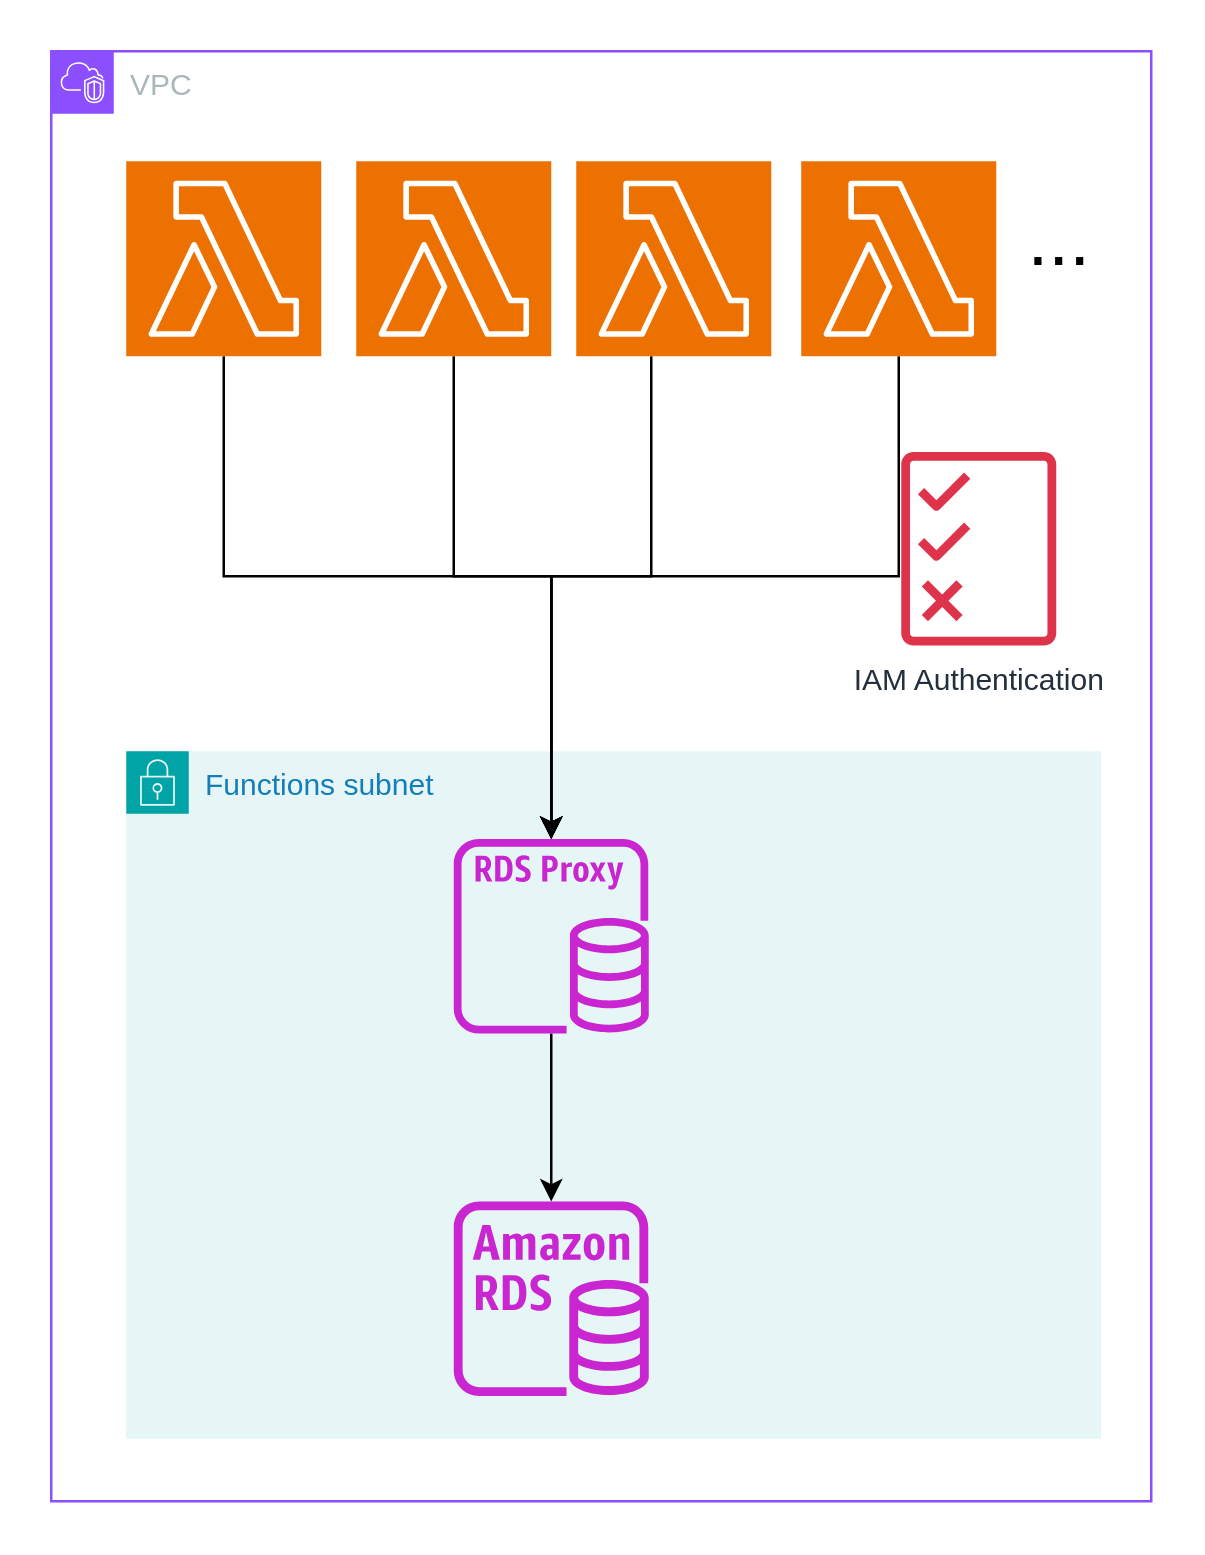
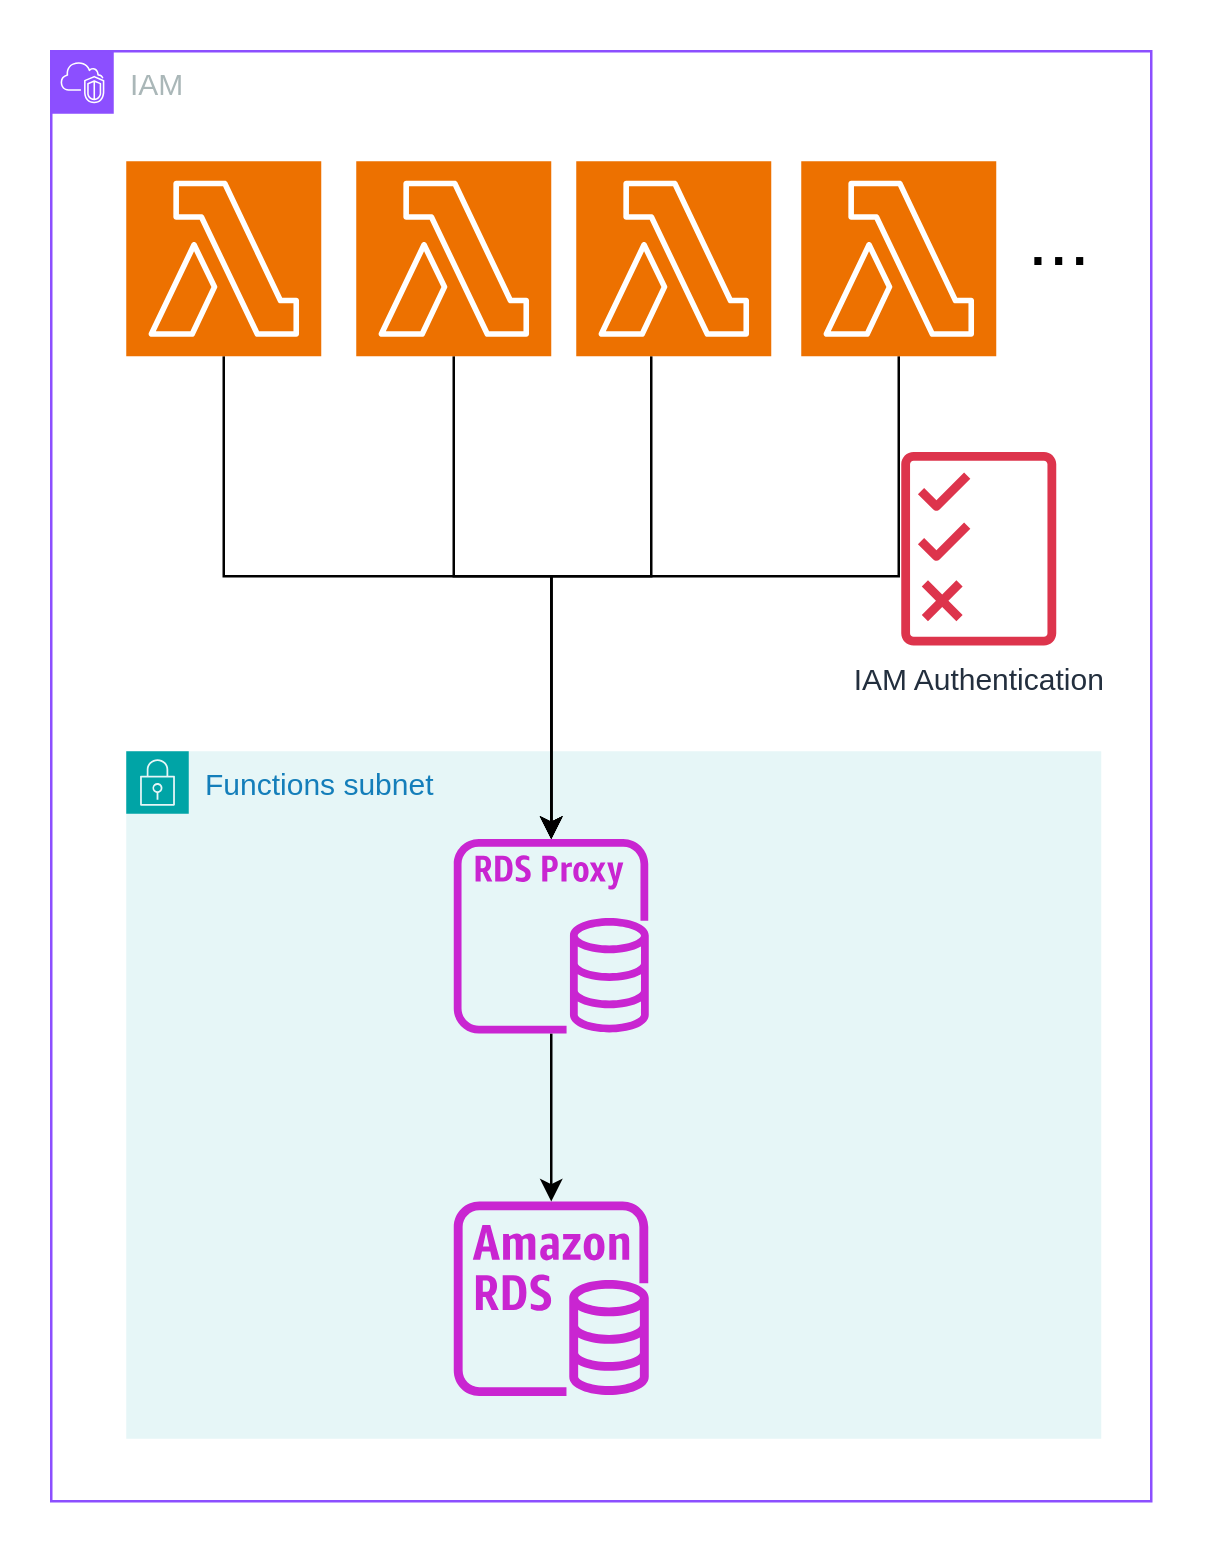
- <mxCell id="2" value="VPC" style="points=[[0,0],[0.25,0],[0.5,0],[0.75,0],[1,0],[1,0.25],[1,0.5],[1,0.75],[1,1],[0.75,1],[0.5,1],[0.25,1],[0,1],[0,0.75],[0,0.5],[0,0.25]];outlineConnect=0;gradientColor=none;html=1;whiteSpace=wrap;fontSize=12;fontStyle=0;container=1;pointerEvents=0;collapsible=0;recursiveResize=0;shape=mxgraph.aws4.group;grIcon=mxgraph.aws4.group_vpc2;strokeColor=#8C4FFF;fillColor=none;verticalAlign=top;align=left;spacingLeft=30;fontColor=#AAB7B8;dashed=0;" vertex="1" parent="1"><mxGeometry x="20" y="20" width="440" height="580" as="geometry" /></mxCell>
+ <mxCell id="2" value="IAM" style="points=[[0,0],[0.25,0],[0.5,0],[0.75,0],[1,0],[1,0.25],[1,0.5],[1,0.75],[1,1],[0.75,1],[0.5,1],[0.25,1],[0,1],[0,0.75],[0,0.5],[0,0.25]];outlineConnect=0;gradientColor=none;html=1;whiteSpace=wrap;fontSize=12;fontStyle=0;container=1;pointerEvents=0;collapsible=0;recursiveResize=0;shape=mxgraph.aws4.group;grIcon=mxgraph.aws4.group_vpc2;strokeColor=#8C4FFF;fillColor=none;verticalAlign=top;align=left;spacingLeft=30;fontColor=#AAB7B8;dashed=0;" vertex="1" parent="1"><mxGeometry x="20" y="20" width="440" height="580" as="geometry" /></mxCell>
